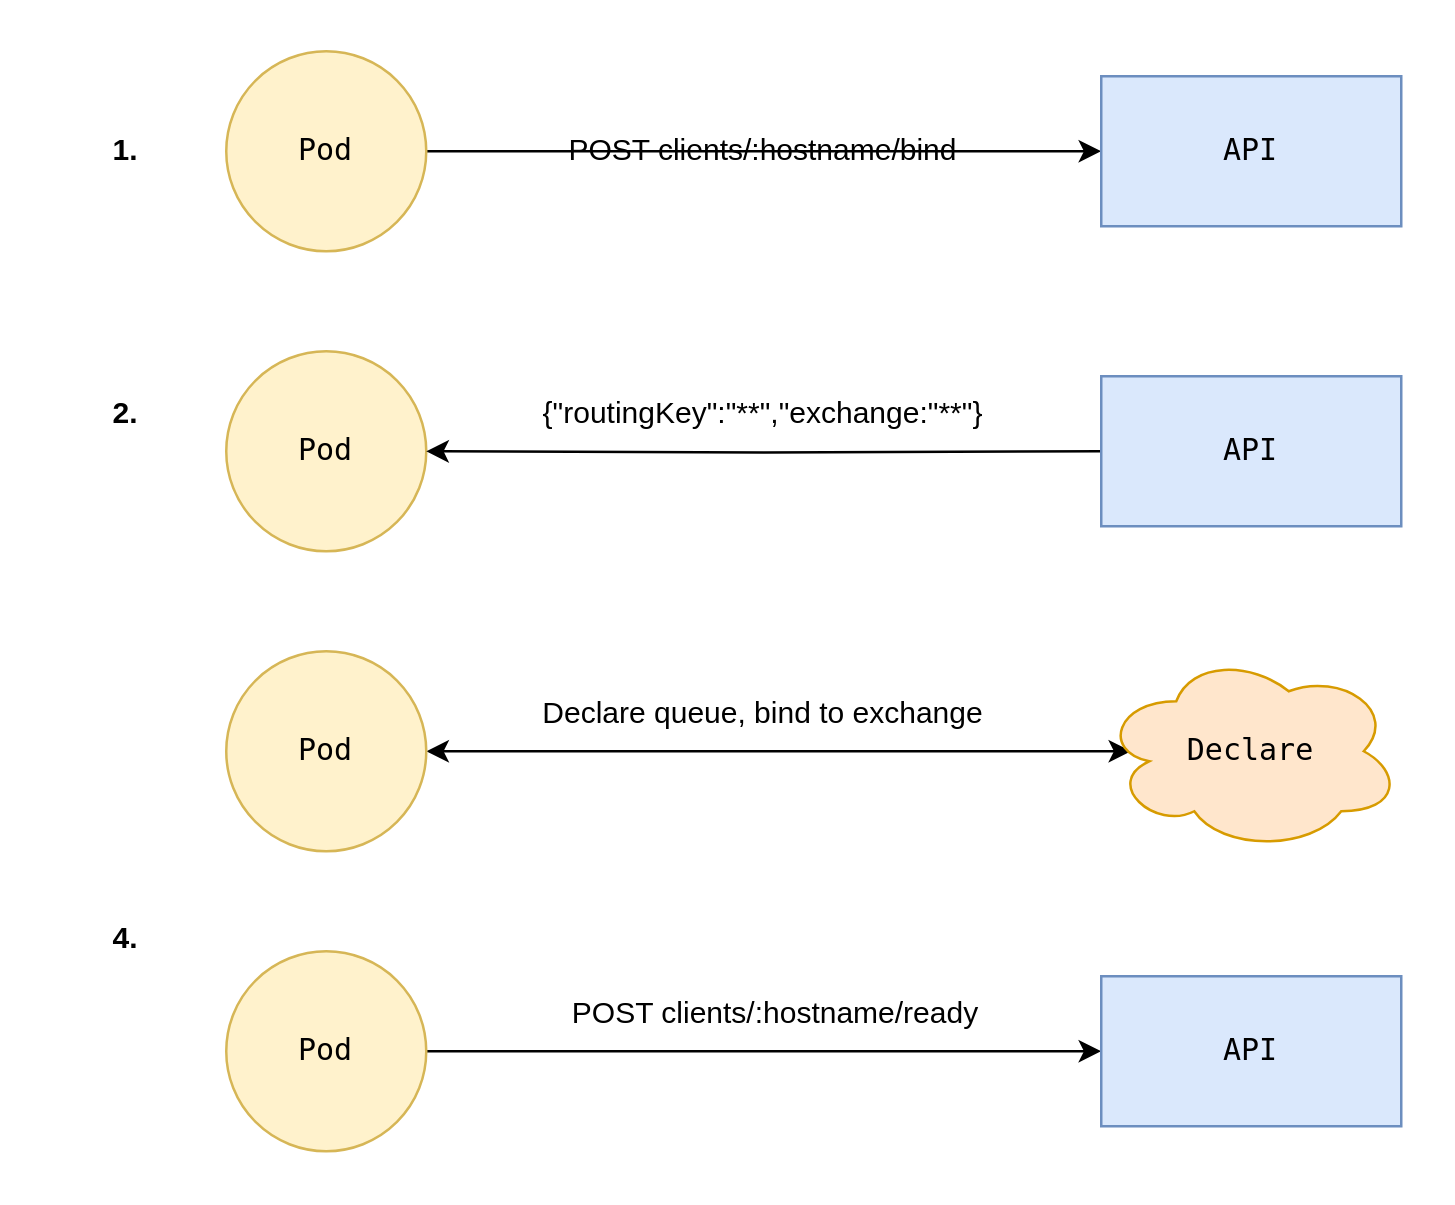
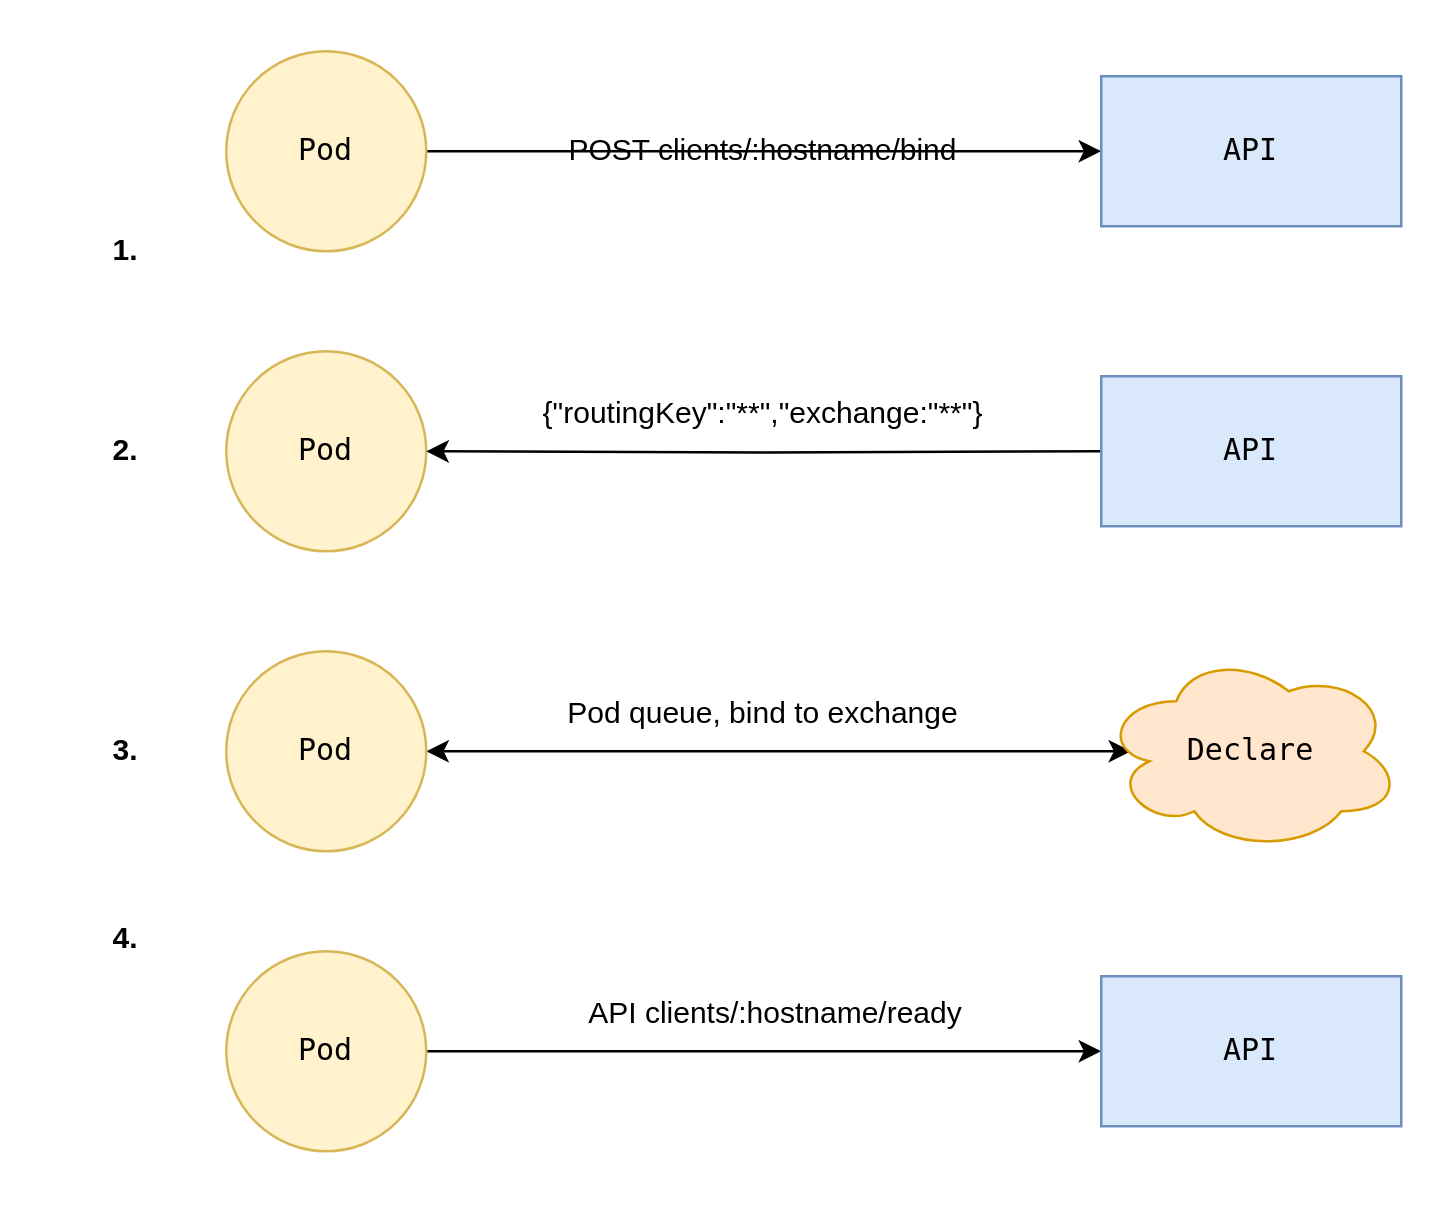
- <mxCell id="16" value="&lt;b&gt;1.&lt;/b&gt;" style="text;html=1;strokeColor=none;fillColor=none;align=center;verticalAlign=middle;whiteSpace=wrap;rounded=0;" parent="1" vertex="1"><mxGeometry x="20" y="45" width="60" height="30" as="geometry" /></mxCell>
+ <mxCell id="16" value="&lt;b&gt;1.&lt;/b&gt;" style="text;html=1;strokeColor=none;fillColor=none;align=center;verticalAlign=middle;whiteSpace=wrap;rounded=0;" parent="1" vertex="1"><mxGeometry x="20" y="85" width="60" height="30" as="geometry" /></mxCell>
- <mxCell id="17" value="&lt;b&gt;2.&lt;/b&gt;" style="text;html=1;strokeColor=none;fillColor=none;align=center;verticalAlign=middle;whiteSpace=wrap;rounded=0;" parent="1" vertex="1"><mxGeometry x="20" y="150" width="60" height="30" as="geometry" /></mxCell>
+ <mxCell id="17" value="&lt;b&gt;2.&lt;/b&gt;" style="text;html=1;strokeColor=none;fillColor=none;align=center;verticalAlign=middle;whiteSpace=wrap;rounded=0;" parent="1" vertex="1"><mxGeometry x="20" y="165" width="60" height="30" as="geometry" /></mxCell>
- <mxCell id="12" value="Declare queue, bind to exchange" style="text;html=1;strokeColor=none;fillColor=none;align=center;verticalAlign=middle;whiteSpace=wrap;rounded=0;" parent="1" vertex="1"><mxGeometry x="195" y="270" width="220" height="30" as="geometry" /></mxCell>
+ <mxCell id="12" value="Pod queue, bind to exchange" style="text;html=1;strokeColor=none;fillColor=none;align=center;verticalAlign=middle;whiteSpace=wrap;rounded=0;" parent="1" vertex="1"><mxGeometry x="195" y="270" width="220" height="30" as="geometry" /></mxCell>
+ <mxCell id="18" value="&lt;b&gt;3.&lt;/b&gt;" style="text;html=1;strokeColor=none;fillColor=none;align=center;verticalAlign=middle;whiteSpace=wrap;rounded=0;" parent="1" vertex="1"><mxGeometry x="20" y="285" width="60" height="30" as="geometry" /></mxCell>
- <mxCell id="15" value="POST clients/:hostname/ready" style="text;html=1;strokeColor=none;fillColor=none;align=center;verticalAlign=middle;whiteSpace=wrap;rounded=0;" parent="1" vertex="1"><mxGeometry x="180" y="390" width="260" height="30" as="geometry" /></mxCell>
+ <mxCell id="15" value="API clients/:hostname/ready" style="text;html=1;strokeColor=none;fillColor=none;align=center;verticalAlign=middle;whiteSpace=wrap;rounded=0;" parent="1" vertex="1"><mxGeometry x="180" y="390" width="260" height="30" as="geometry" /></mxCell>
